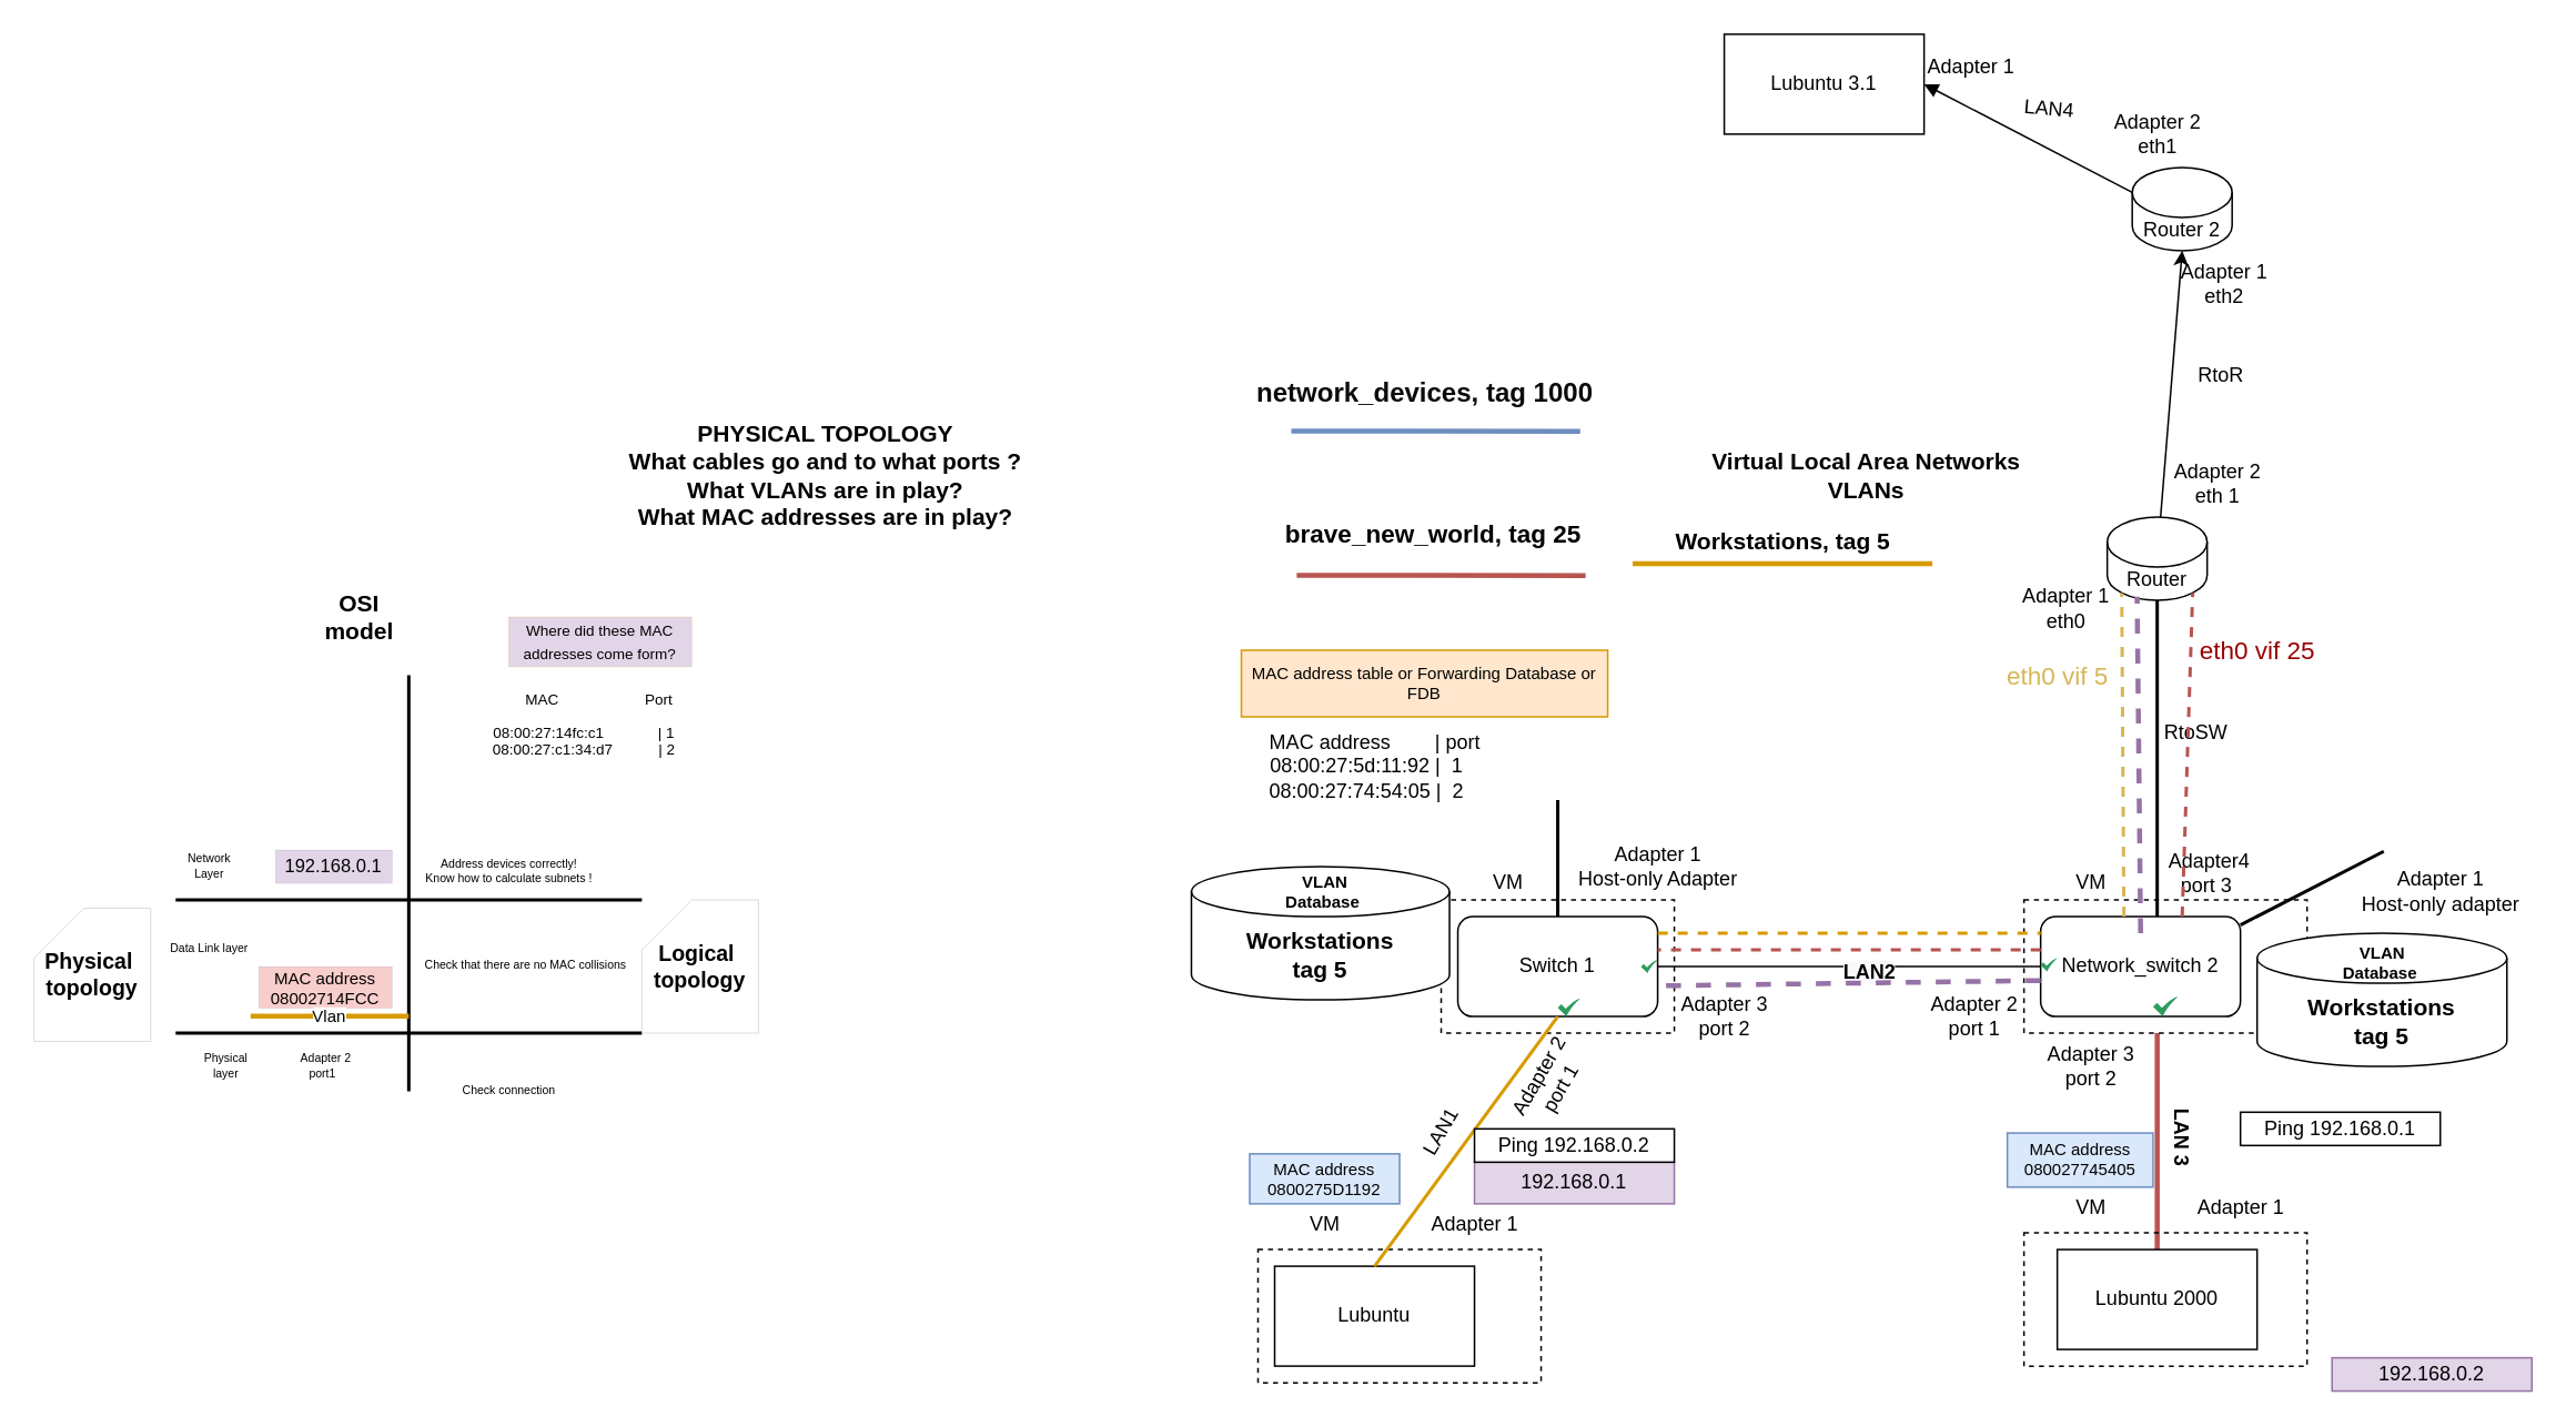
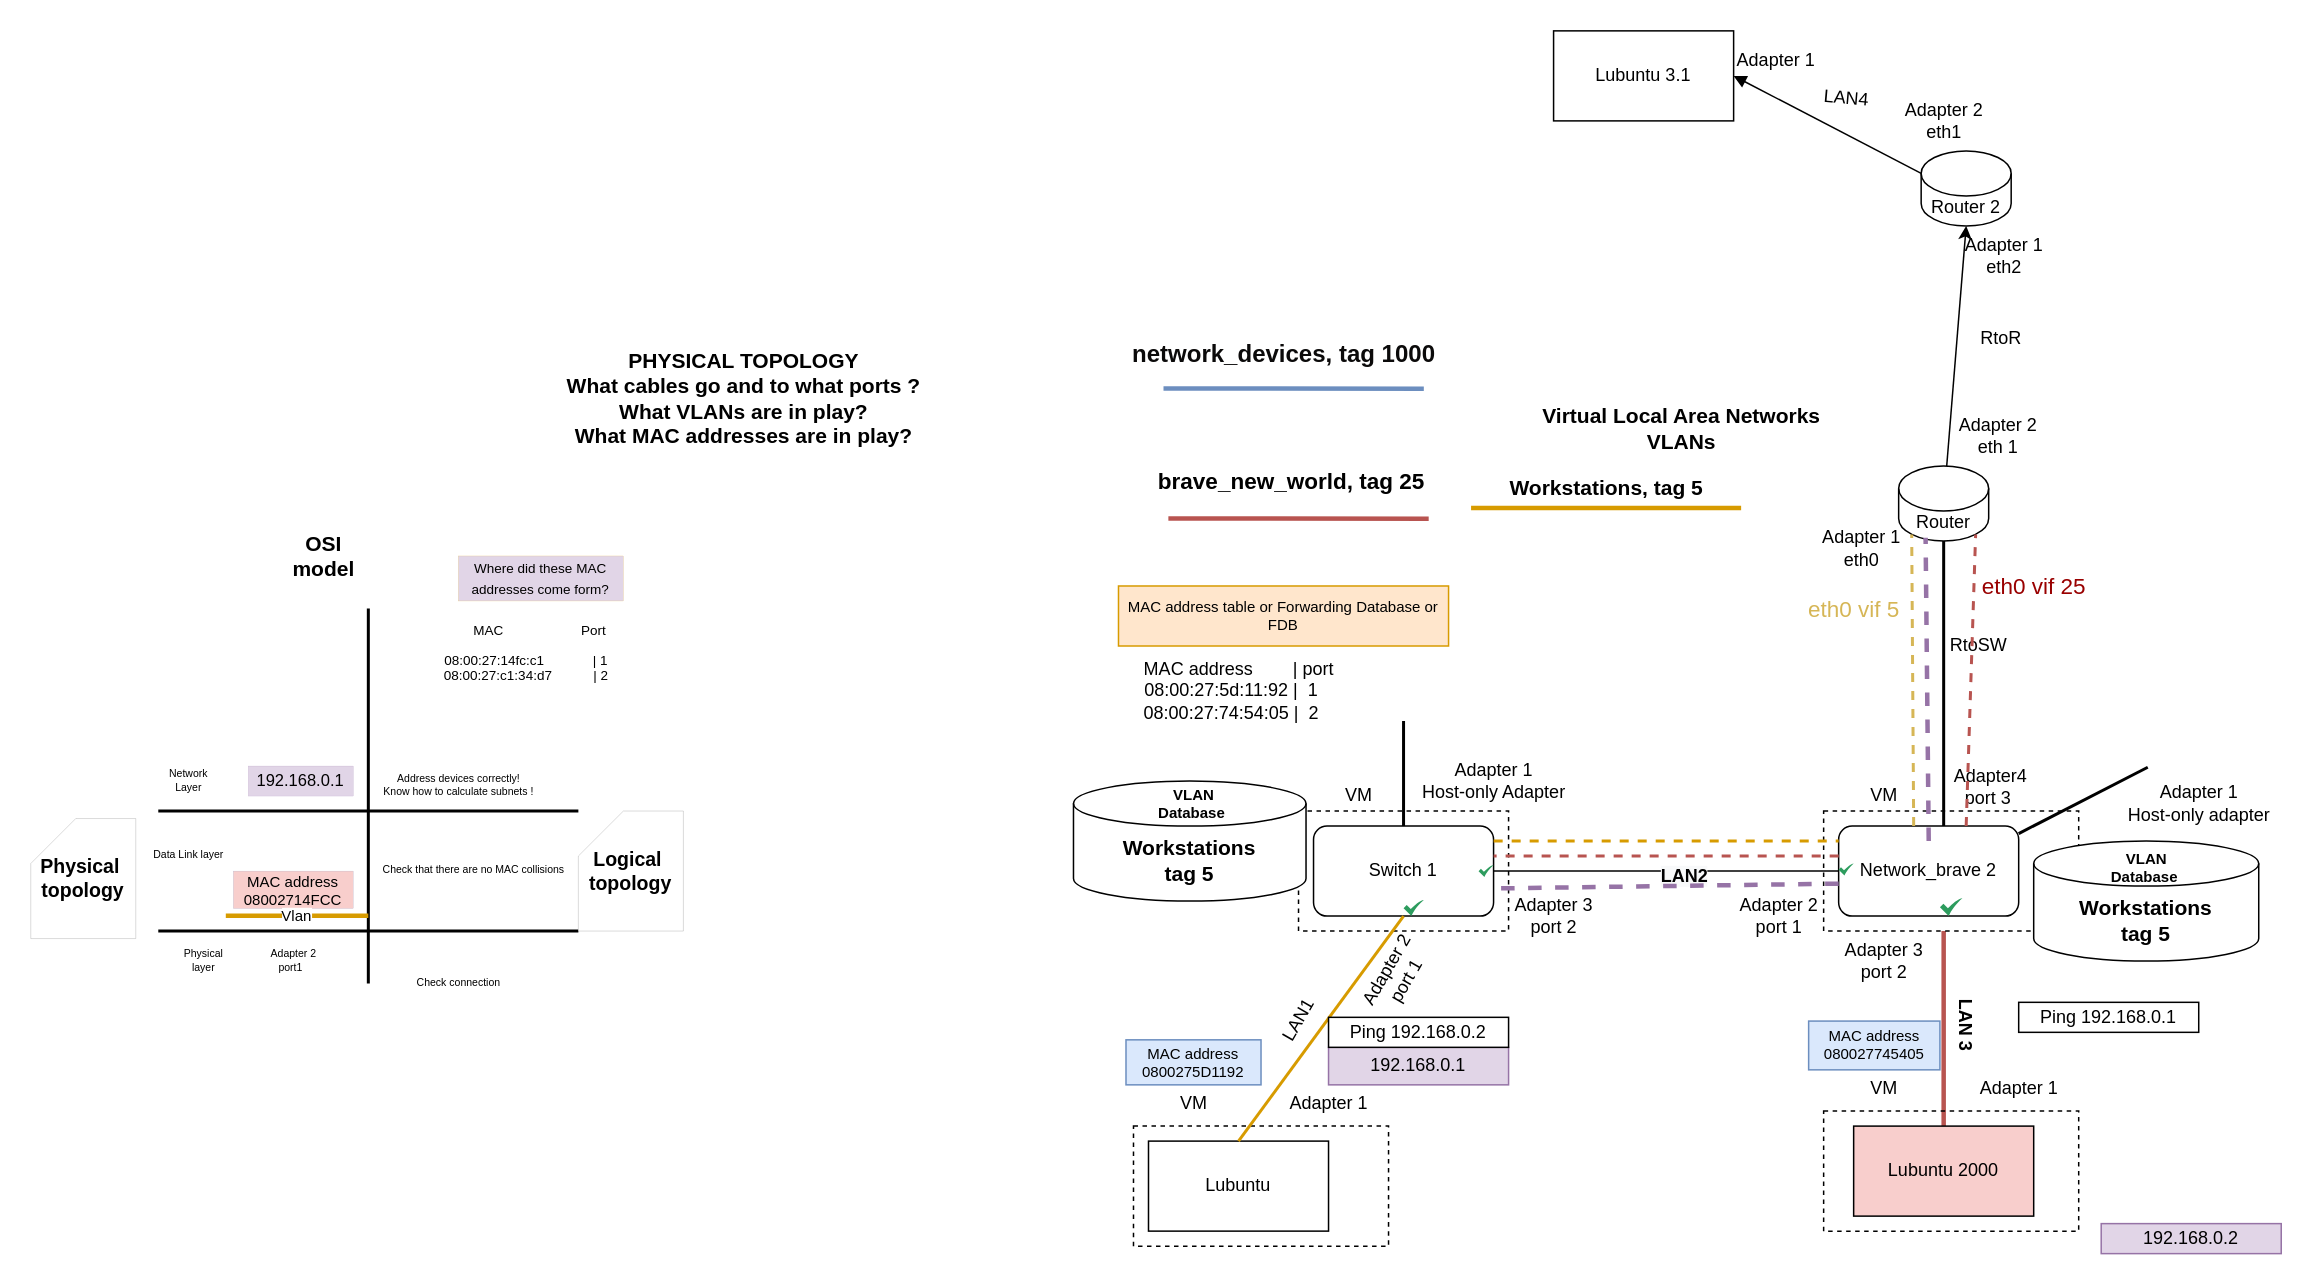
- <mxCell id="55" value="PHYSICAL TOPOLOGY&lt;br style=&quot;font-size: 14px;&quot;&gt;What cables go and to what ports ?&lt;br style=&quot;font-size: 14px;&quot;&gt;What VLANs are in play?&lt;br style=&quot;font-size: 14px;&quot;&gt;What MAC addresses are in play?" style="text;html=1;align=center;verticalAlign=middle;resizable=0;points=[];autosize=1;strokeColor=none;fillColor=none;strokeWidth=3;perimeterSpacing=1;fontSize=14;fontStyle=1" parent="1" vertex="1"><mxGeometry x="365" y="245" width="260" height="80" as="geometry" /></mxCell>
+ <mxCell id="55" value="PHYSICAL TOPOLOGY&lt;br style=&quot;font-size: 14px;&quot;&gt;What cables go and to what ports ?&lt;br style=&quot;font-size: 14px;&quot;&gt;What VLANs are in play?&lt;br style=&quot;font-size: 14px;&quot;&gt;What MAC addresses are in play?" style="text;html=1;align=center;verticalAlign=middle;resizable=0;points=[];autosize=1;strokeColor=none;fillColor=none;strokeWidth=3;perimeterSpacing=1;fontSize=14;fontStyle=1" parent="1" vertex="1"><mxGeometry x="365" y="225" width="260" height="80" as="geometry" /></mxCell>
- <mxCell id="51" value="RtoSW" style="text;html=1;align=center;verticalAlign=middle;resizable=0;points=[];autosize=1;strokeColor=none;fillColor=none;" parent="1" vertex="1"><mxGeometry x="1288" y="425" width="60" height="30" as="geometry" /></mxCell>
+ <mxCell id="51" value="RtoSW" style="text;html=1;align=center;verticalAlign=middle;resizable=0;points=[];autosize=1;strokeColor=none;fillColor=none;" parent="1" vertex="1"><mxGeometry x="1288" y="415" width="60" height="30" as="geometry" /></mxCell>
- <mxCell id="13" value="Network_switch 2" style="rounded=1;whiteSpace=wrap;html=1;" parent="1" vertex="1"><mxGeometry x="1225" y="550" width="120" height="60" as="geometry" /></mxCell>
+ <mxCell id="13" value="Network_brave 2" style="rounded=1;whiteSpace=wrap;html=1;" parent="1" vertex="1"><mxGeometry x="1225" y="550" width="120" height="60" as="geometry" /></mxCell>
- <mxCell id="25" value="Lubuntu 2000" style="rounded=0;whiteSpace=wrap;html=1;" parent="1" vertex="1"><mxGeometry x="1235" y="750" width="120" height="60" as="geometry" /></mxCell>
+ <mxCell id="25" value="Lubuntu 2000" style="rounded=0;whiteSpace=wrap;html=1;fillColor=#f8cecc;" parent="1" vertex="1"><mxGeometry x="1235" y="750" width="120" height="60" as="geometry" /></mxCell>
